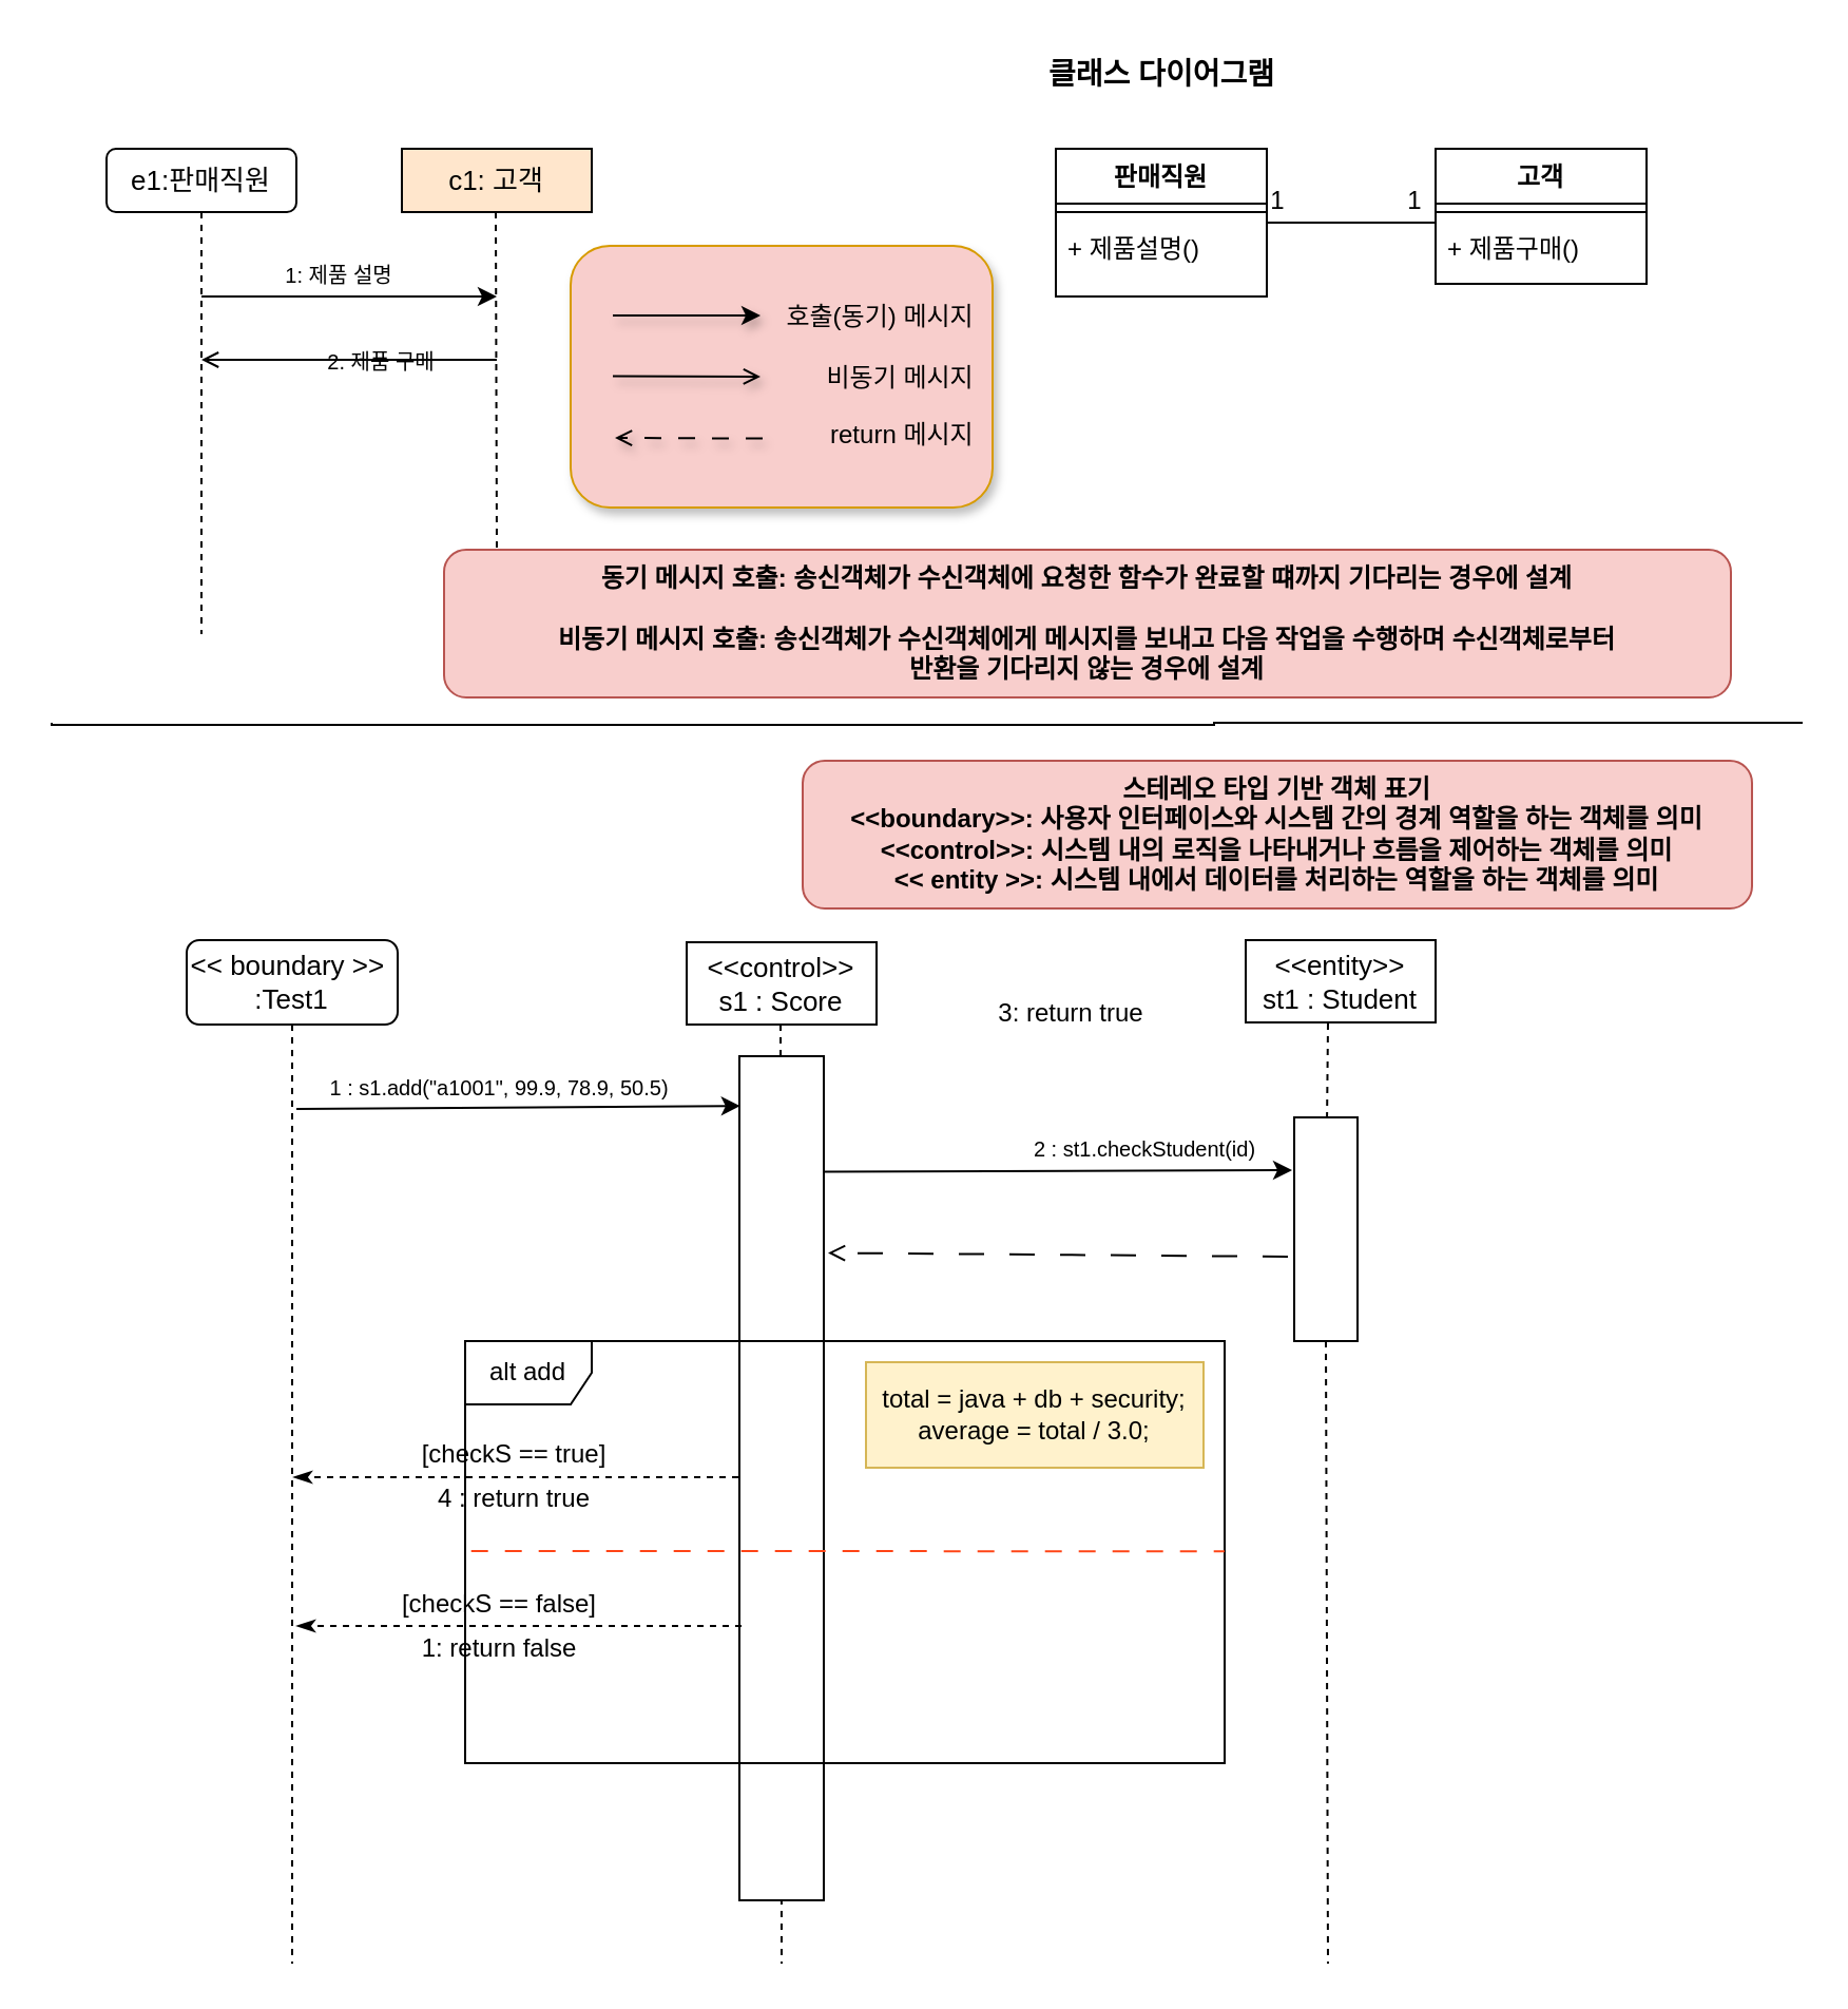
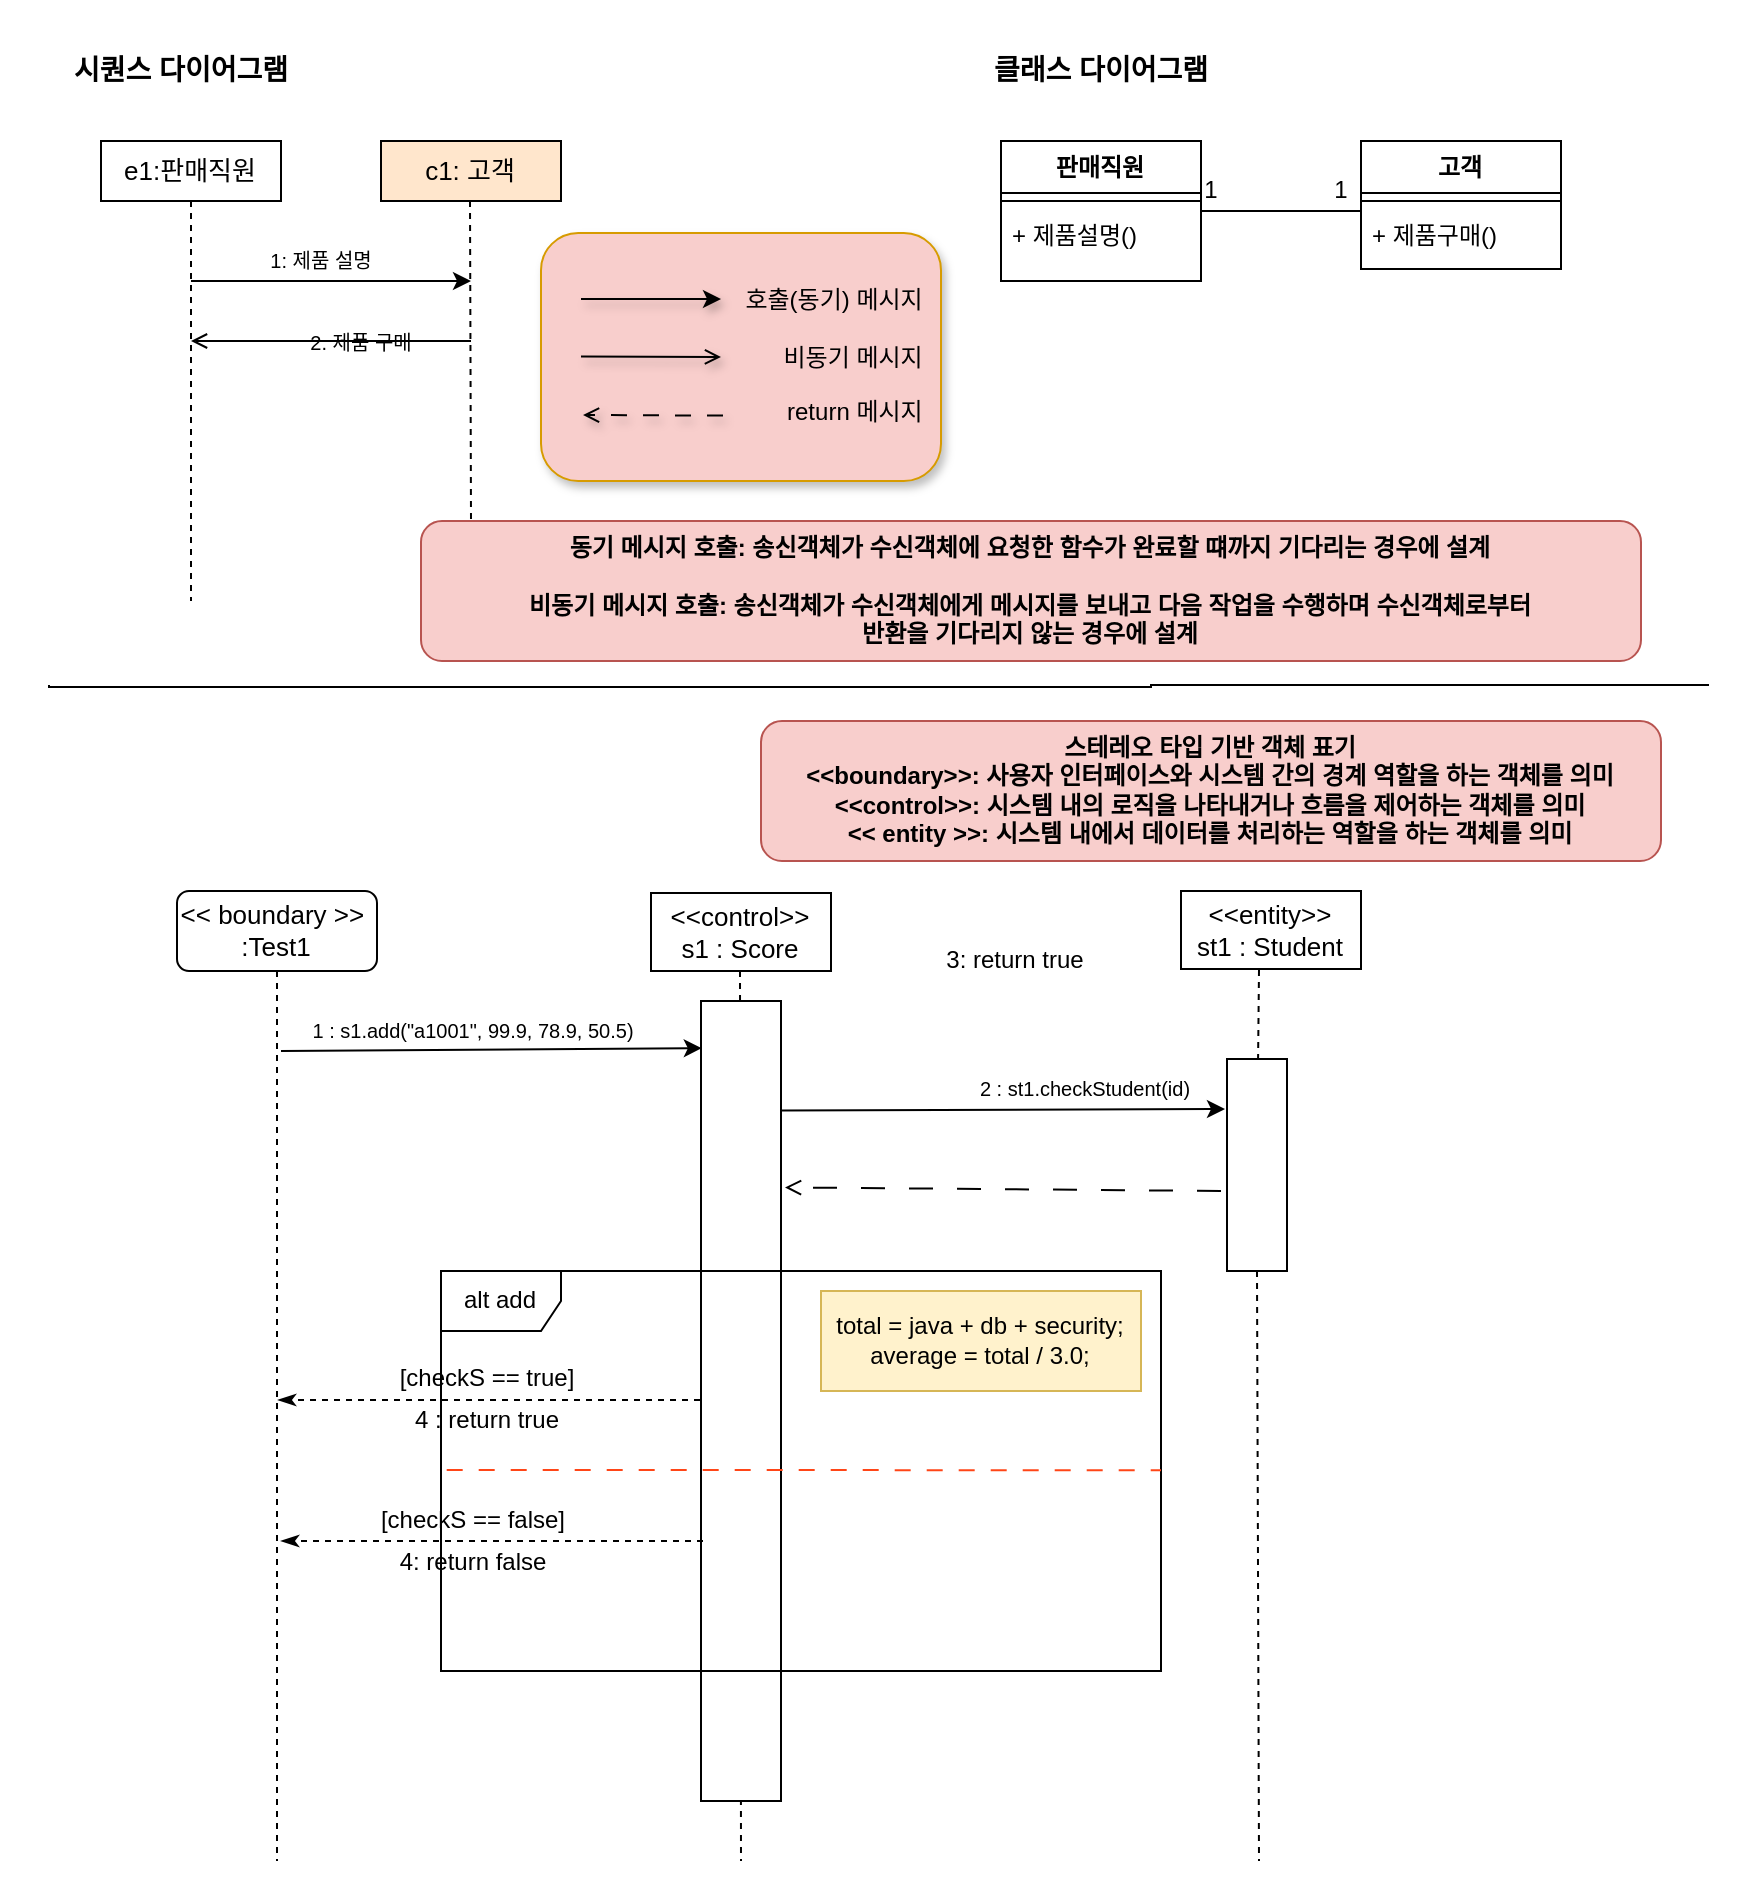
+ <mxCell id="2" value="시퀀스 다이어그램" style="text;html=1;align=center;verticalAlign=middle;resizable=0;points=[];autosize=1;strokeColor=none;fillColor=none;rounded=0;fontStyle=1;fontSize=14;" parent="1" vertex="1"><mxGeometry x="20" y="20" width="140" height="30" as="geometry" /></mxCell>
- <mxCell id="4" value="e1:판매직원" style="html=1;whiteSpace=wrap;fontSize=13;rounded=1;" parent="1" vertex="1"><mxGeometry x="50" y="70" width="90" height="30" as="geometry" /></mxCell>
+ <mxCell id="4" value="e1:판매직원" style="html=1;whiteSpace=wrap;fontSize=13;" parent="1" vertex="1"><mxGeometry x="50" y="70" width="90" height="30" as="geometry" /></mxCell>
- <mxCell id="50" value="1: return false" style="text;html=1;align=center;verticalAlign=middle;resizable=0;points=[];autosize=1;strokeColor=none;fillColor=none;" parent="1" vertex="1"><mxGeometry x="186" y="766" width="100" height="30" as="geometry" /></mxCell>
+ <mxCell id="50" value="4: return false" style="text;html=1;align=center;verticalAlign=middle;resizable=0;points=[];autosize=1;strokeColor=none;fillColor=none;" parent="1" vertex="1"><mxGeometry x="186" y="766" width="100" height="30" as="geometry" /></mxCell>
